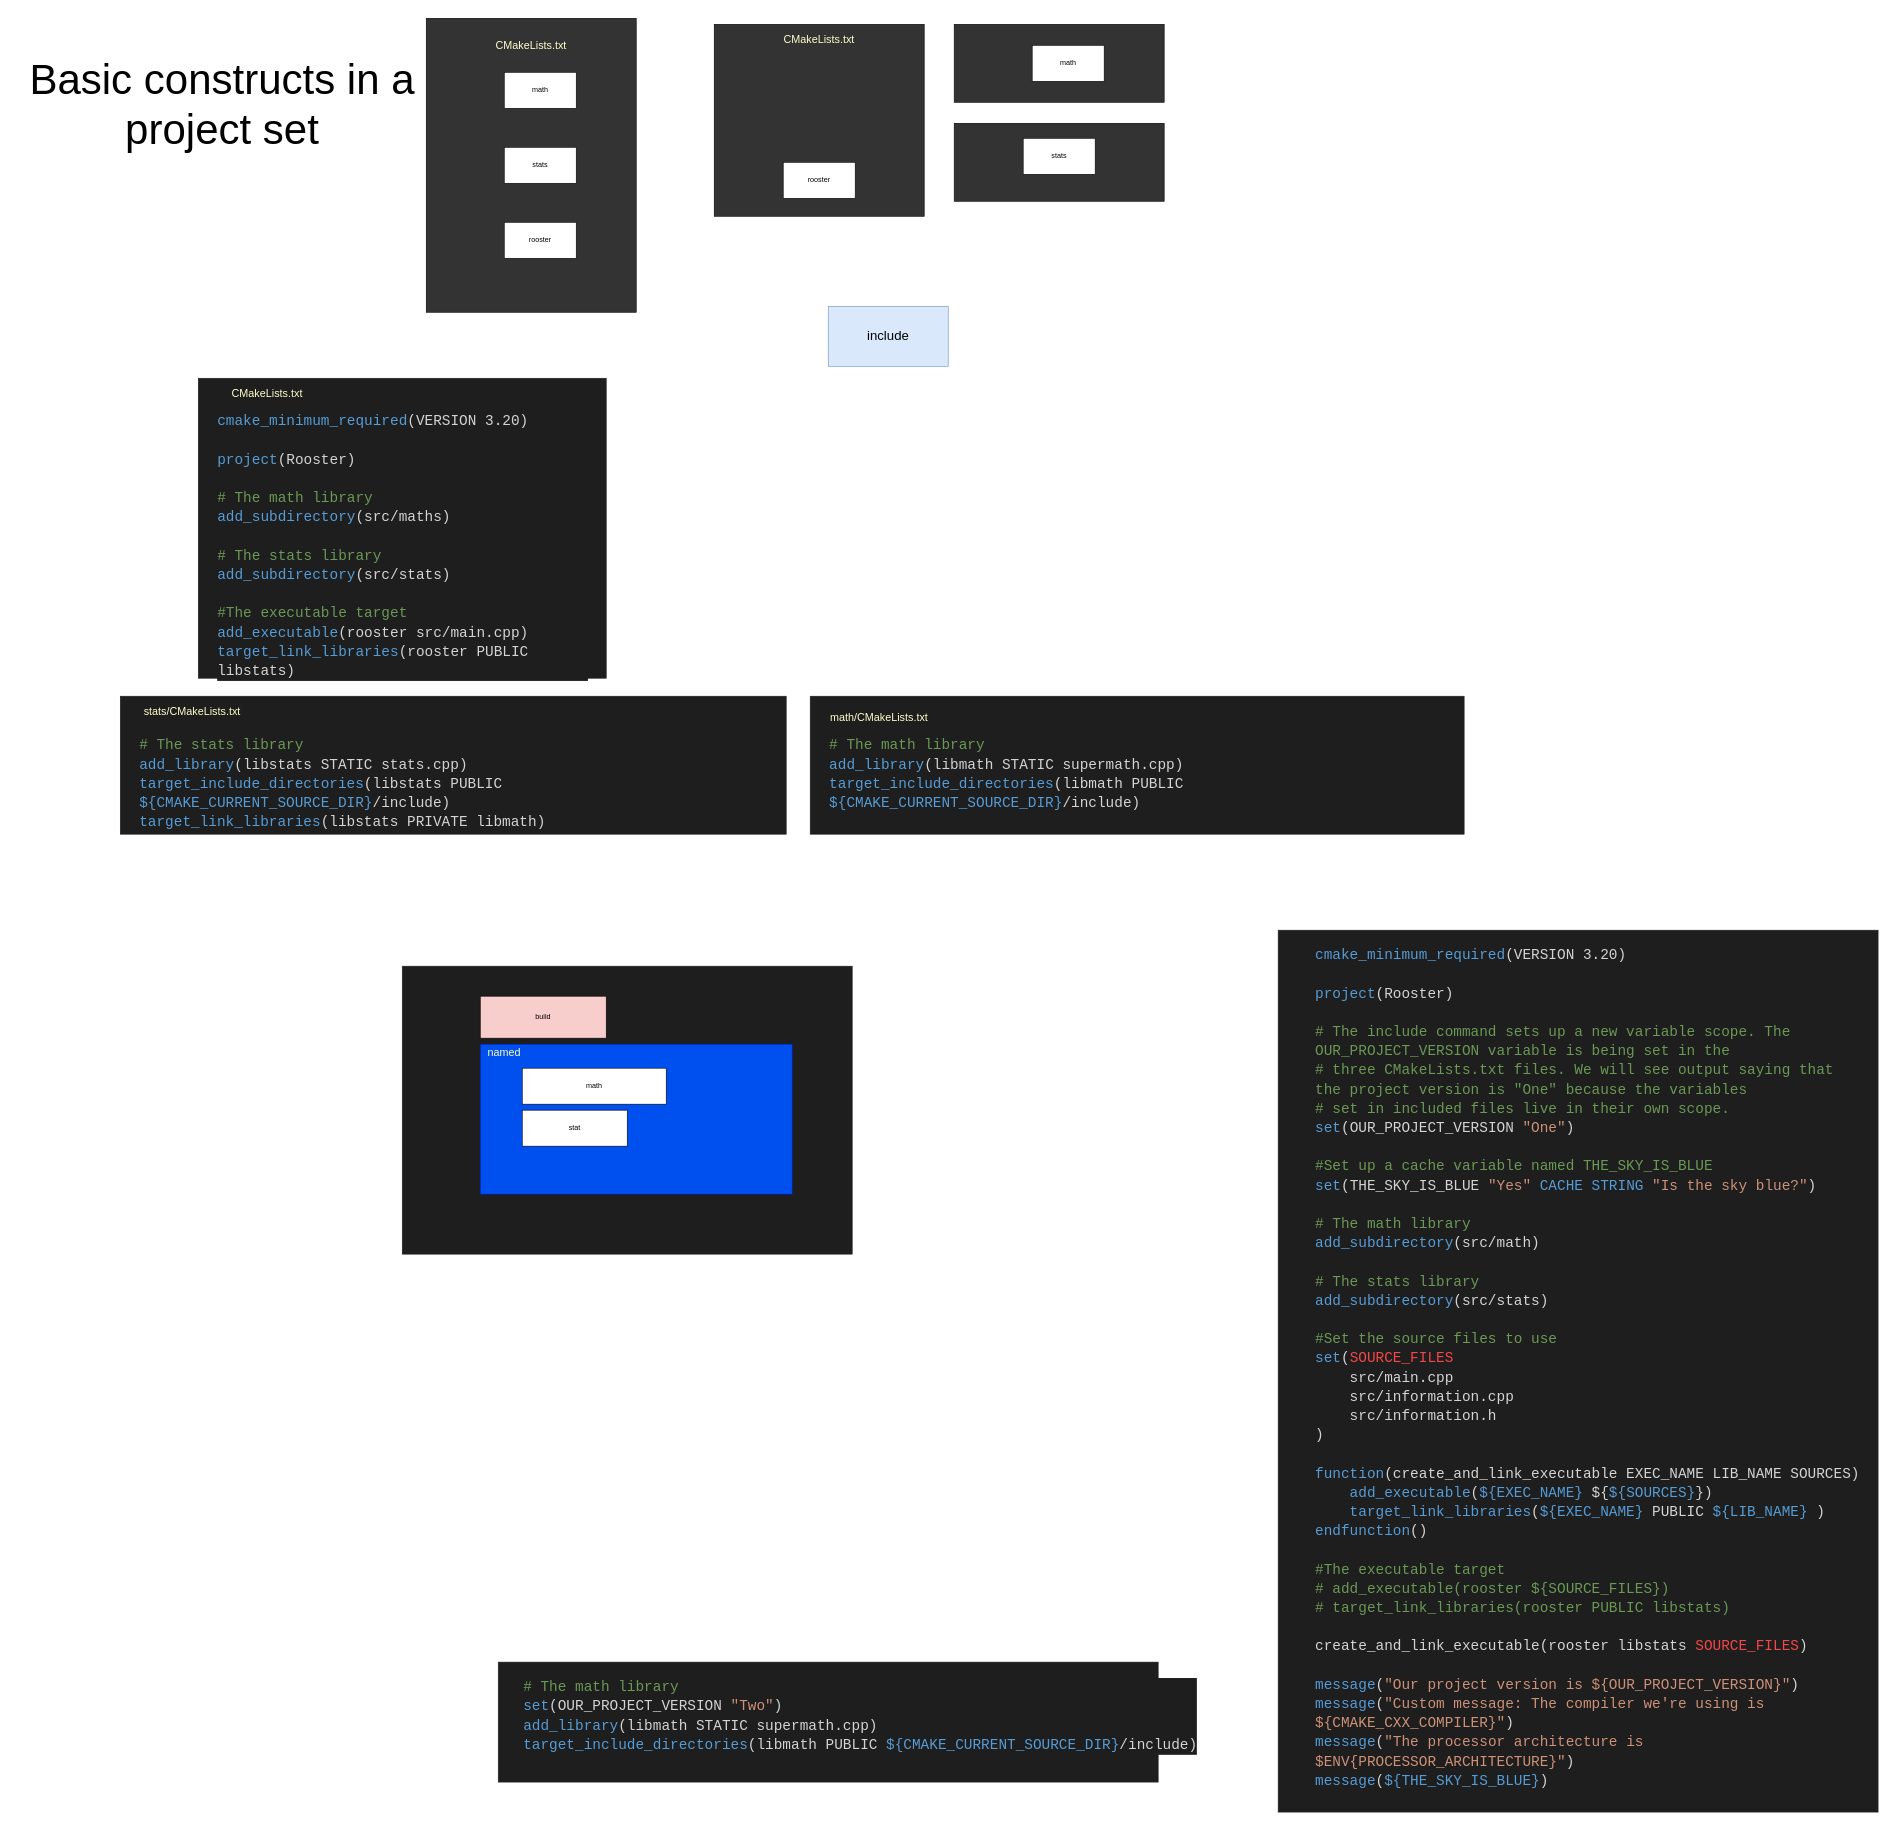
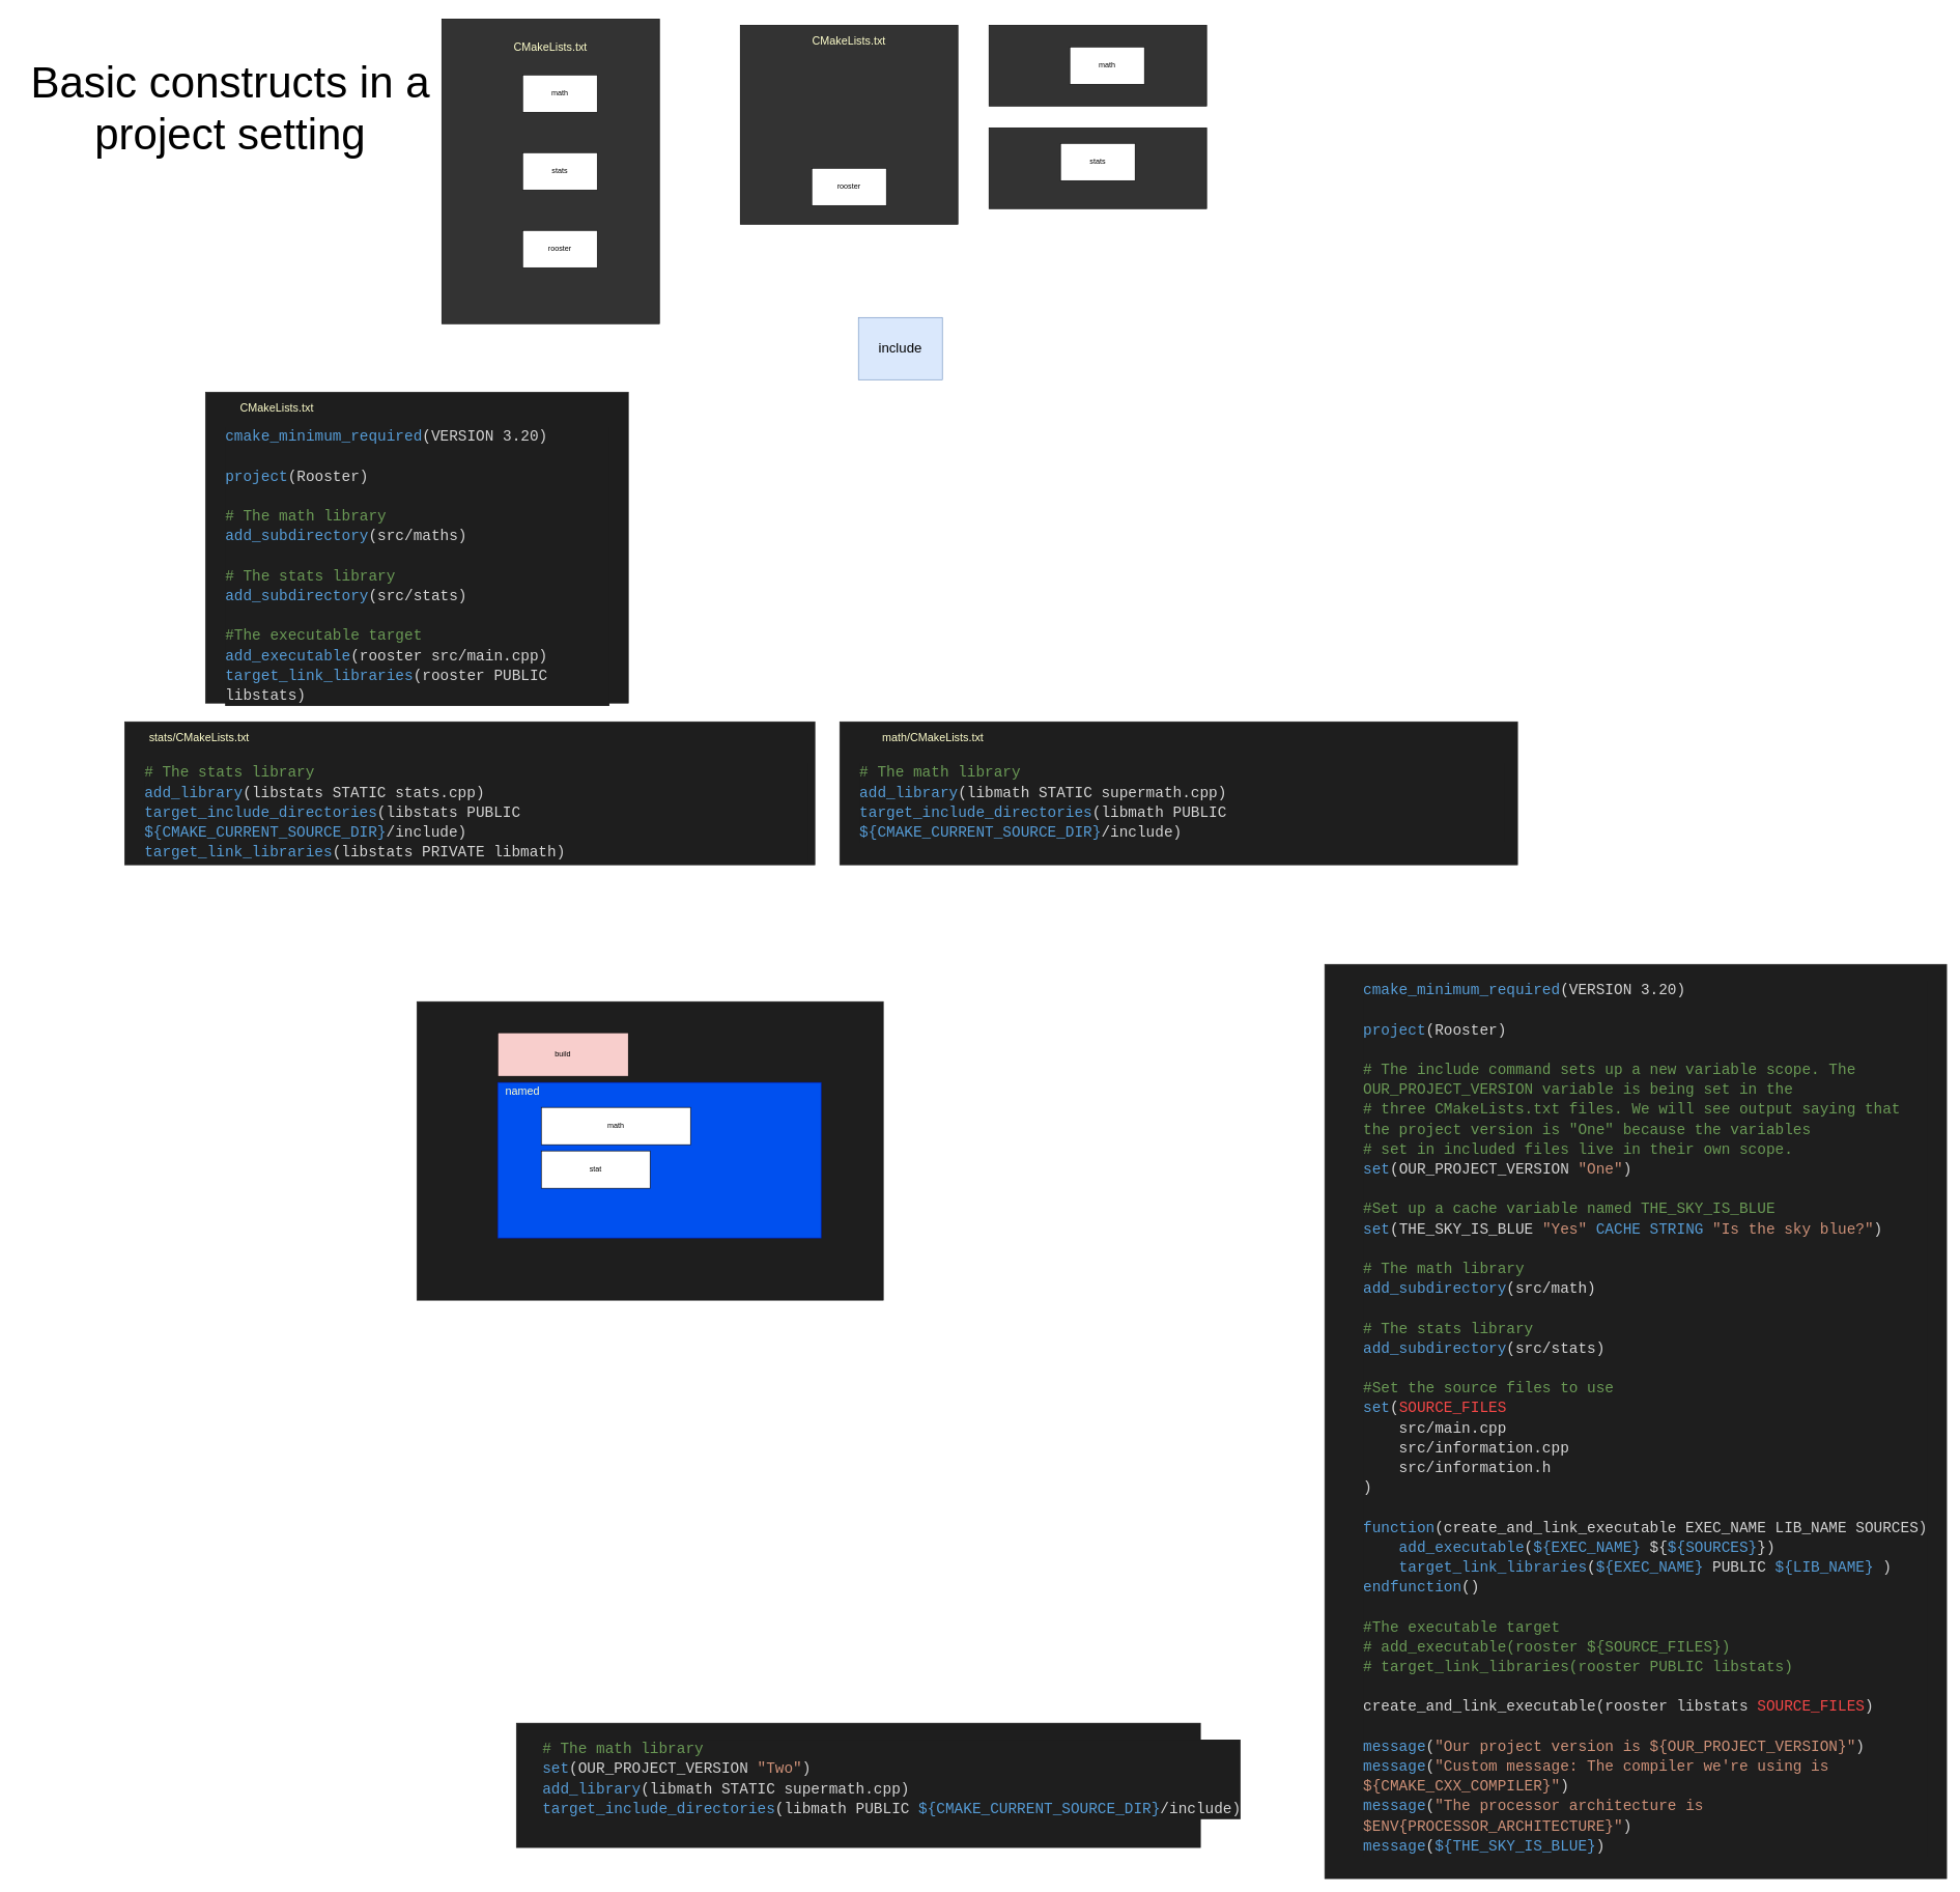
- <mxCell id="32" value="&lt;span style=&quot;font-size: 70px;&quot;&gt;Basic constructs in a project set&lt;/span&gt;" style="text;html=1;strokeColor=none;fillColor=none;align=center;verticalAlign=middle;whiteSpace=wrap;rounded=0;" parent="1" vertex="1"><mxGeometry x="20" y="20" width="700" height="305" as="geometry" /></mxCell>
+ <mxCell id="32" value="&lt;span style=&quot;font-size: 70px;&quot;&gt;Basic constructs in a project setting&lt;/span&gt;" style="text;html=1;strokeColor=none;fillColor=none;align=center;verticalAlign=middle;whiteSpace=wrap;rounded=0;" parent="1" vertex="1"><mxGeometry x="20" y="20" width="700" height="305" as="geometry" /></mxCell>
- <mxCell id="18" value="&lt;font style=&quot;font-size: 22px;&quot;&gt;include&lt;/font&gt;" style="rounded=0;whiteSpace=wrap;html=1;fillColor=#dae8fc;strokeColor=#6c8ebf;" parent="1" vertex="1"><mxGeometry x="1380" y="510" width="200" height="100" as="geometry" /></mxCell>
+ <mxCell id="18" value="&lt;font style=&quot;font-size: 22px;&quot;&gt;include&lt;/font&gt;" style="rounded=0;whiteSpace=wrap;html=1;fillColor=#dae8fc;strokeColor=#6c8ebf;" parent="1" vertex="1"><mxGeometry x="1380" y="510" width="135" height="100" as="geometry" /></mxCell>
- <mxCell id="22" value="&lt;font style=&quot;font-size: 18px;&quot; color=&quot;#ffffcc&quot;&gt;math/CMakeLists.txt&lt;/font&gt;" style="text;html=1;strokeColor=none;fillColor=none;align=center;verticalAlign=middle;whiteSpace=wrap;rounded=0;" parent="1" vertex="1"><mxGeometry x="1390" y="1180" width="150" height="30" as="geometry" /></mxCell>
+ <mxCell id="22" value="&lt;font style=&quot;font-size: 18px;&quot; color=&quot;#ffffcc&quot;&gt;math/CMakeLists.txt&lt;/font&gt;" style="text;html=1;strokeColor=none;fillColor=none;align=center;verticalAlign=middle;whiteSpace=wrap;rounded=0;" parent="1" vertex="1"><mxGeometry x="1425" y="1170" width="150" height="30" as="geometry" /></mxCell>
